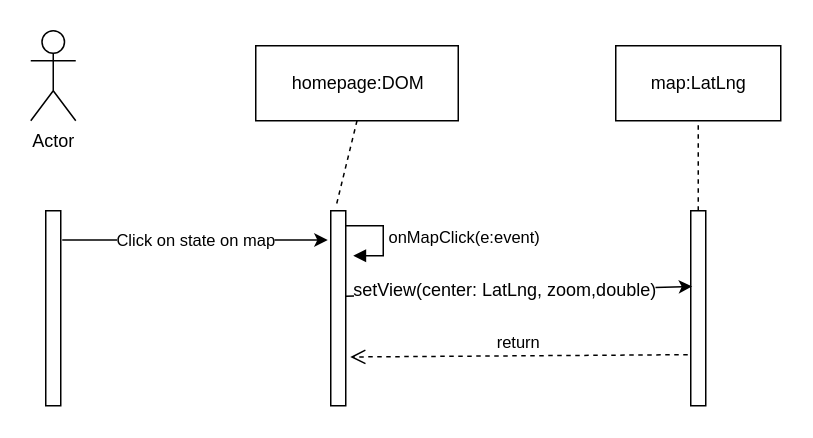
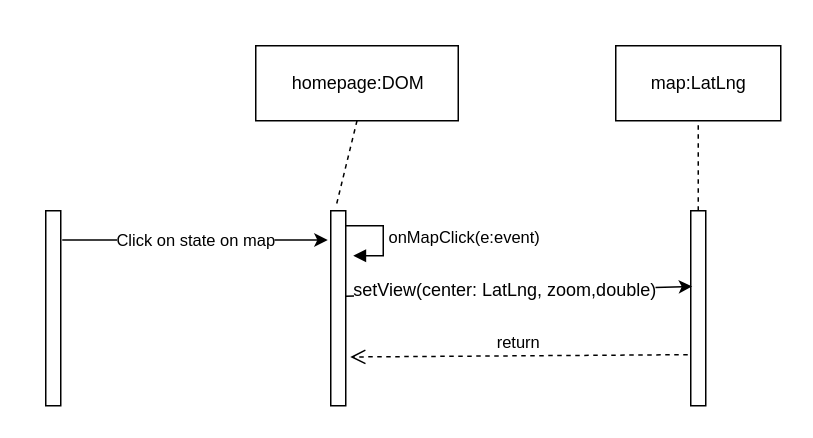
- <mxCell id="2" value="Actor" style="shape=umlActor;verticalLabelPosition=bottom;labelBackgroundColor=#ffffff;verticalAlign=top;html=1;outlineConnect=0;" vertex="1" parent="1"><mxGeometry x="20" y="20" width="30" height="60" as="geometry" /></mxCell>
